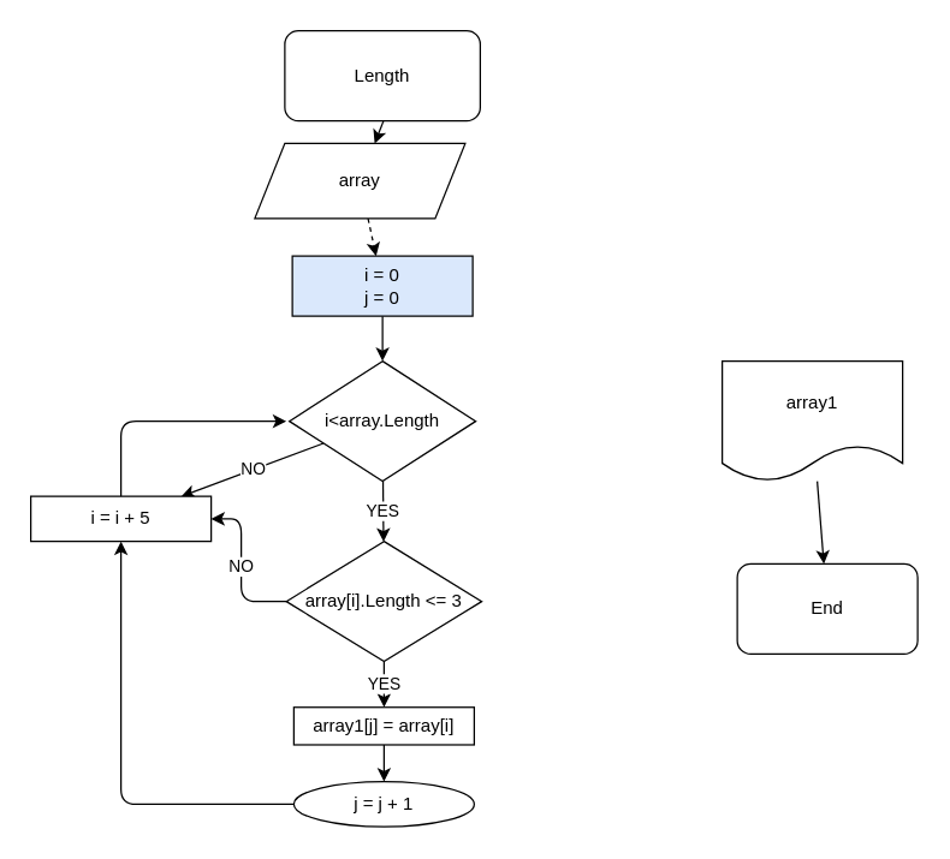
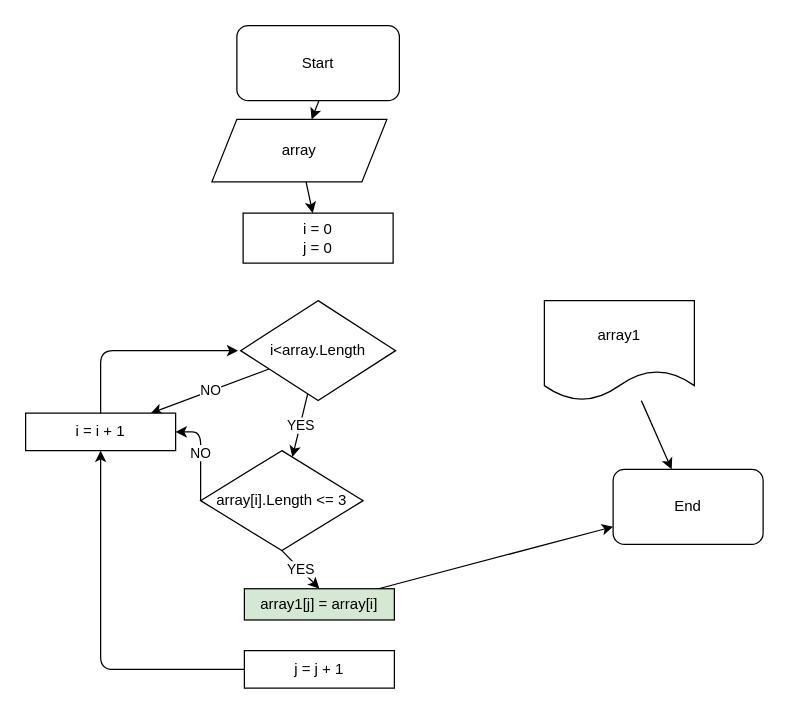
- <mxCell id="2" value="Length" style="rounded=1;whiteSpace=wrap;html=1;" vertex="1" parent="1"><mxGeometry x="189" y="20" width="130" height="60" as="geometry" /></mxCell>
+ <mxCell id="2" value="Start" style="rounded=1;whiteSpace=wrap;html=1;" vertex="1" parent="1"><mxGeometry x="189" y="20" width="130" height="60" as="geometry" /></mxCell>
- <mxCell id="3" value="" style="edgeStyle=none;html=1;dashed=1;" edge="1" parent="1" source="4" target="12"><mxGeometry relative="1" as="geometry" /></mxCell>
+ <mxCell id="3" value="" style="edgeStyle=none;html=1;" edge="1" parent="1" source="4" target="12"><mxGeometry relative="1" as="geometry" /></mxCell>
- <mxCell id="12" value="i = 0&lt;br&gt;j = 0" style="rounded=0;whiteSpace=wrap;html=1;fillColor=#dae8fc;" vertex="1" parent="1"><mxGeometry x="194" y="170" width="120" height="40" as="geometry" /></mxCell>
+ <mxCell id="12" value="i = 0&lt;br&gt;j = 0" style="rounded=0;whiteSpace=wrap;html=1;" vertex="1" parent="1"><mxGeometry x="194" y="170" width="120" height="40" as="geometry" /></mxCell>
- <mxCell id="11" value="" style="edgeStyle=none;html=1;" edge="1" parent="1" source="12" target="7"><mxGeometry relative="1" as="geometry" /></mxCell>
- <mxCell id="21" value="array1" style="shape=document;whiteSpace=wrap;html=1;boundedLbl=1;" vertex="1" parent="1"><mxGeometry x="480" y="240" width="120" height="80" as="geometry" /></mxCell>
+ <mxCell id="21" value="array1" style="shape=document;whiteSpace=wrap;html=1;boundedLbl=1;" vertex="1" parent="1"><mxGeometry x="435" y="240" width="120" height="80" as="geometry" /></mxCell>
- <mxCell id="17" value="i = i + 5" style="rounded=0;whiteSpace=wrap;html=1;" vertex="1" parent="1"><mxGeometry x="20" y="330" width="120" height="30" as="geometry" /></mxCell>
+ <mxCell id="17" value="i = i + 1" style="rounded=0;whiteSpace=wrap;html=1;" vertex="1" parent="1"><mxGeometry x="20" y="330" width="120" height="30" as="geometry" /></mxCell>
- <mxCell id="10" value="array[i].Length &amp;lt;= 3" style="rhombus;whiteSpace=wrap;html=1;" vertex="1" parent="1"><mxGeometry x="190" y="360" width="130" height="80" as="geometry" /></mxCell>
+ <mxCell id="10" value="array[i].Length &amp;lt;= 3" style="rhombus;whiteSpace=wrap;html=1;" vertex="1" parent="1"><mxGeometry x="160" y="360" width="130" height="80" as="geometry" /></mxCell>
- <mxCell id="14" value="array1[j] = array[i]" style="rounded=0;whiteSpace=wrap;html=1;" vertex="1" parent="1"><mxGeometry x="195" y="470.49" width="120" height="25" as="geometry" /></mxCell>
+ <mxCell id="14" value="array1[j] = array[i]" style="rounded=0;whiteSpace=wrap;html=1;fillColor=#d5e8d4;" vertex="1" parent="1"><mxGeometry x="195" y="470.49" width="120" height="25" as="geometry" /></mxCell>
- <mxCell id="13" value="" style="edgeStyle=none;html=1;entryX=0.5;entryY=0;entryDx=0;entryDy=0;" edge="1" parent="1" source="14" target="19"><mxGeometry relative="1" as="geometry" /></mxCell>
+ <mxCell id="13" value="" style="edgeStyle=none;html=1;" edge="1" parent="1" source="14" target="22"><mxGeometry relative="1" as="geometry" /></mxCell>
- <mxCell id="19" value="j = j + 1" style="ellipse;whiteSpace=wrap;html=1;" vertex="1" parent="1"><mxGeometry x="195" y="520" width="120" height="30" as="geometry" /></mxCell>
+ <mxCell id="19" value="j = j + 1" style="rounded=0;whiteSpace=wrap;html=1;" vertex="1" parent="1"><mxGeometry x="195" y="520" width="120" height="30" as="geometry" /></mxCell>
